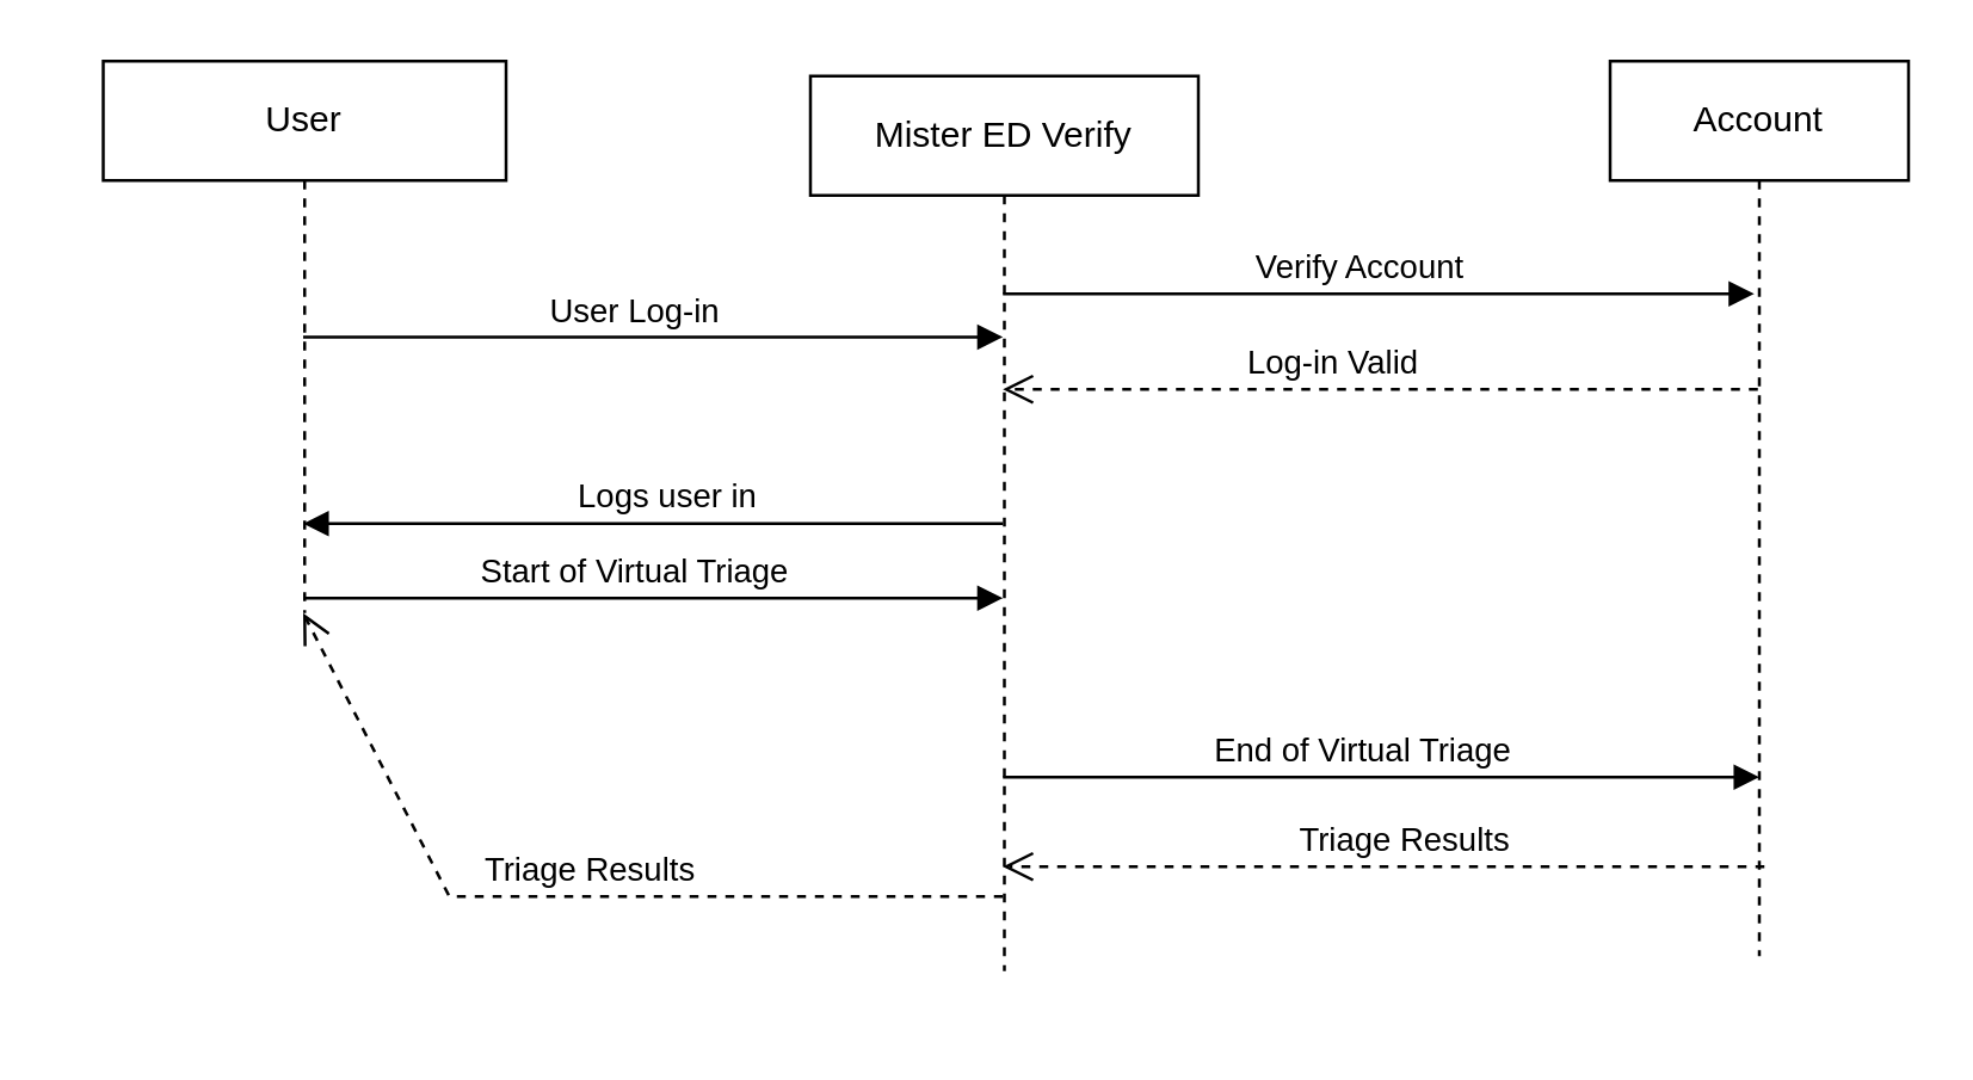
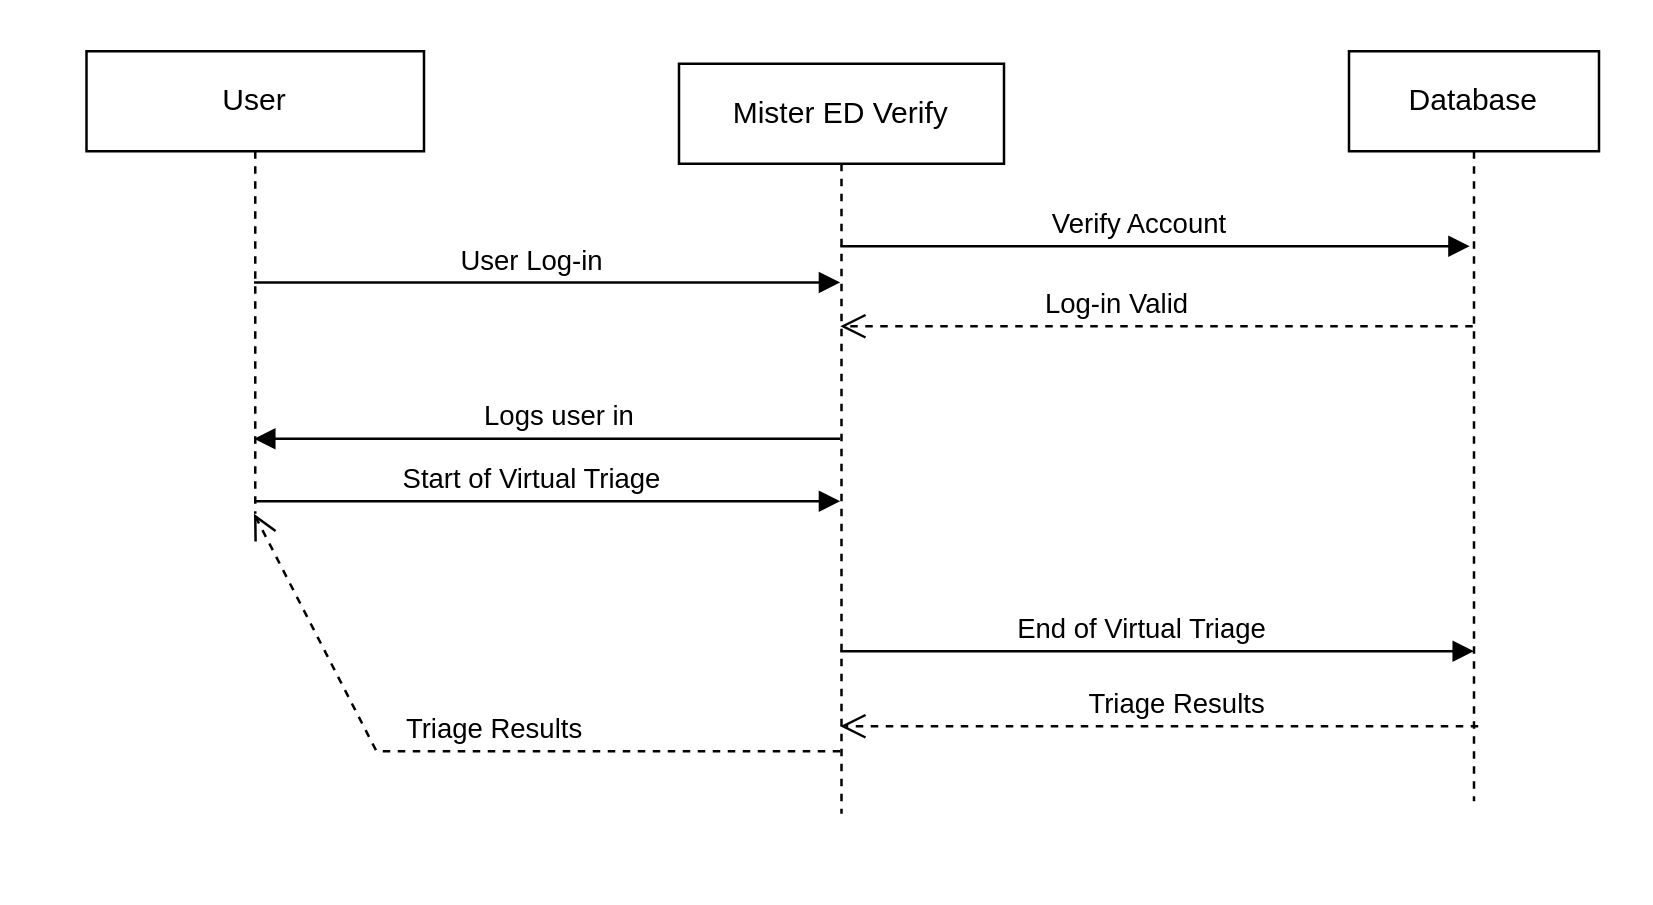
- <mxCell id="9" value="Account" style="shape=umlLifeline;perimeter=lifelinePerimeter;whiteSpace=wrap;html=1;container=0;dropTarget=0;collapsible=0;recursiveResize=0;outlineConnect=0;portConstraint=eastwest;newEdgeStyle={&quot;edgeStyle&quot;:&quot;elbowEdgeStyle&quot;,&quot;elbow&quot;:&quot;vertical&quot;,&quot;curved&quot;:0,&quot;rounded&quot;:0};" vertex="1" parent="1"><mxGeometry x="539" y="20" width="100" height="300" as="geometry" /></mxCell>
+ <mxCell id="9" value="Database" style="shape=umlLifeline;perimeter=lifelinePerimeter;whiteSpace=wrap;html=1;container=0;dropTarget=0;collapsible=0;recursiveResize=0;outlineConnect=0;portConstraint=eastwest;newEdgeStyle={&quot;edgeStyle&quot;:&quot;elbowEdgeStyle&quot;,&quot;elbow&quot;:&quot;vertical&quot;,&quot;curved&quot;:0,&quot;rounded&quot;:0};" vertex="1" parent="1"><mxGeometry x="539" y="20" width="100" height="300" as="geometry" /></mxCell>
